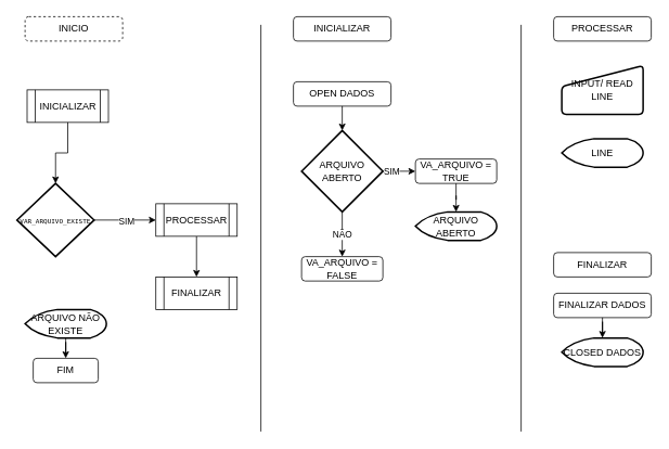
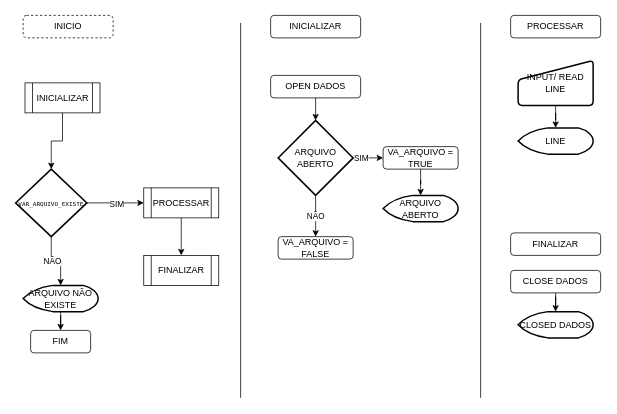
+ <mxCell id="37" style="edgeStyle=orthogonalEdgeStyle;rounded=0;orthogonalLoop=1;jettySize=auto;html=1;entryX=0.5;entryY=0;entryDx=0;entryDy=0;entryPerimeter=0;" parent="1" source="36" target="27" edge="1"><mxGeometry relative="1" as="geometry" /></mxCell>
+ <mxCell id="9" style="edgeStyle=orthogonalEdgeStyle;rounded=0;orthogonalLoop=1;jettySize=auto;html=1;entryX=0.5;entryY=0;entryDx=0;entryDy=0;entryPerimeter=0;" parent="1" source="11" target="35" edge="1"><mxGeometry relative="1" as="geometry" /></mxCell>
+ <mxCell id="10" value="NÃO" style="edgeLabel;html=1;align=center;verticalAlign=middle;resizable=0;points=[];" parent="9" vertex="1" connectable="0"><mxGeometry x="-0.176" y="1" relative="1" as="geometry"><mxPoint as="offset" /></mxGeometry></mxCell>
- <mxCell id="25" value="FINALIZAR DADOS" style="rounded=1;whiteSpace=wrap;html=1;" parent="1" vertex="1"><mxGeometry x="680" y="360" width="120" height="30" as="geometry" /></mxCell>
+ <mxCell id="25" value="CLOSE DADOS" style="rounded=1;whiteSpace=wrap;html=1;" parent="1" vertex="1"><mxGeometry x="680" y="360" width="120" height="30" as="geometry" /></mxCell>
